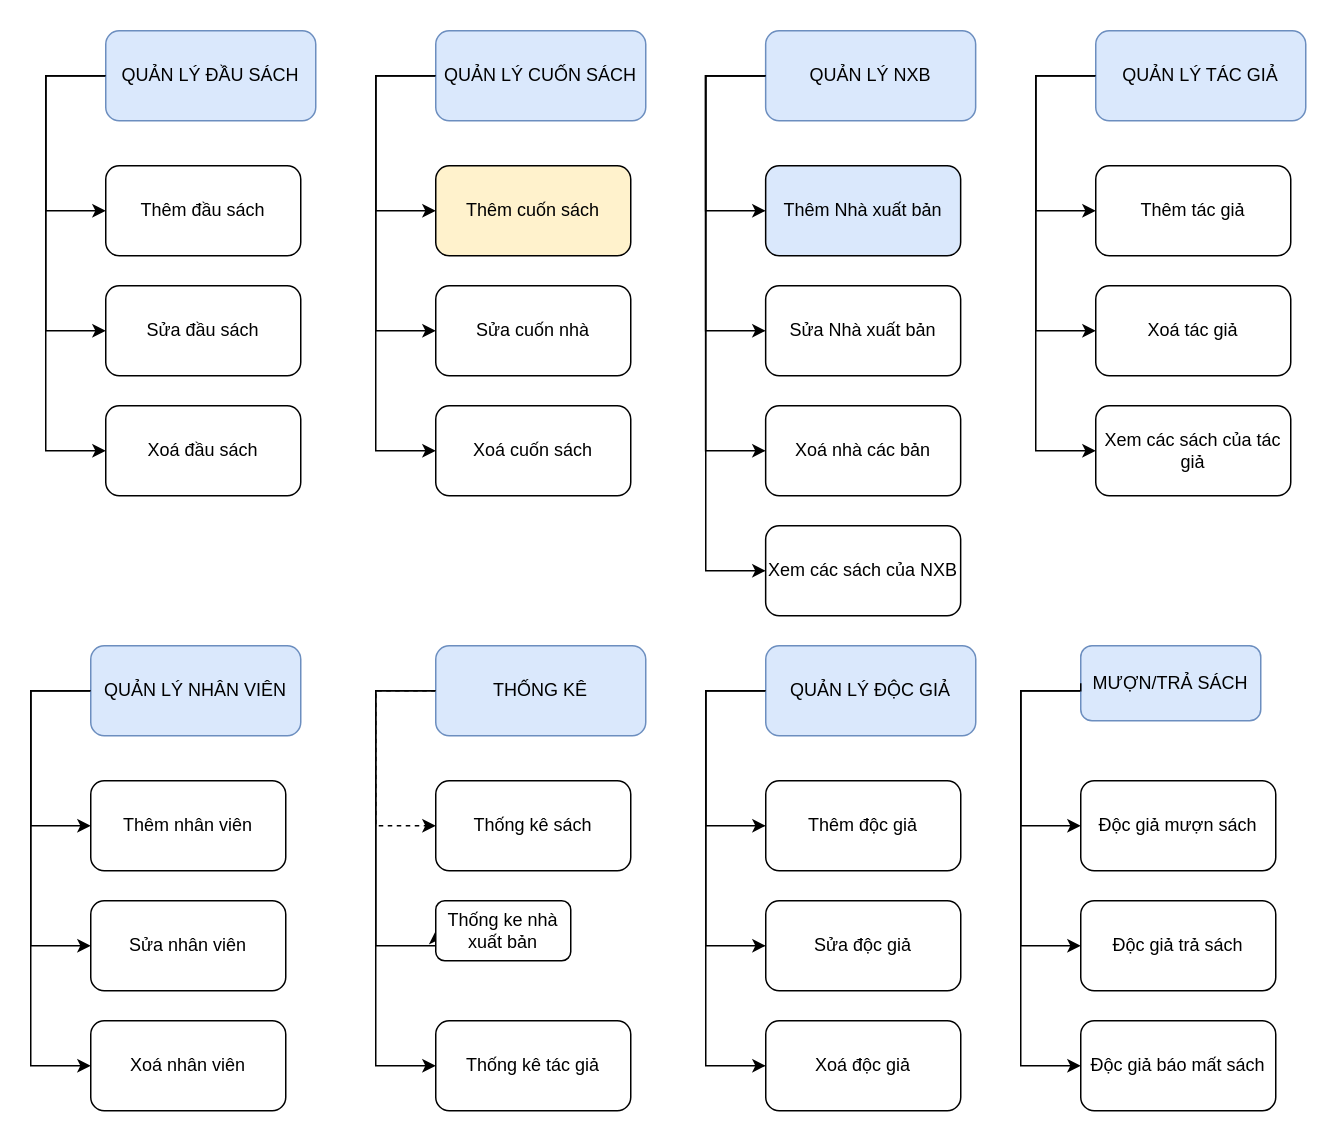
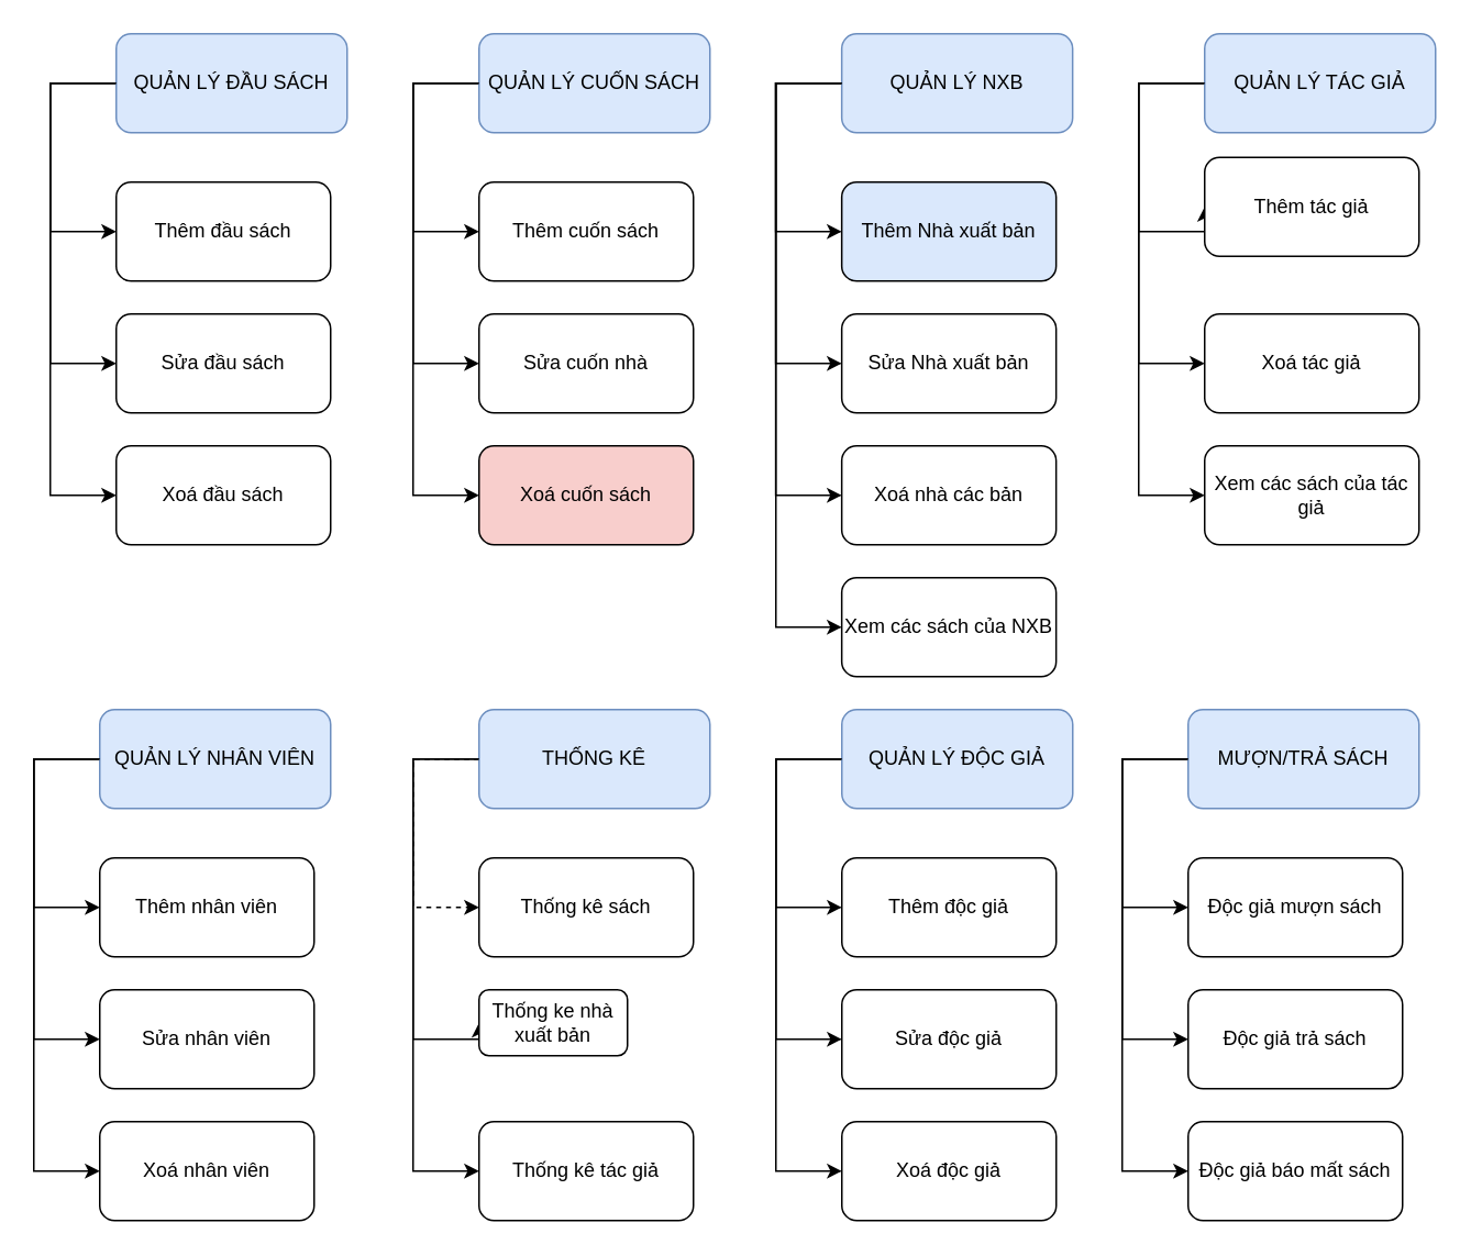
- <mxCell id="12" value="Thêm cuốn sách" style="rounded=1;whiteSpace=wrap;html=1;fillColor=#fff2cc;" vertex="1" parent="1"><mxGeometry x="290" y="110" width="130" height="60" as="geometry" /></mxCell>
+ <mxCell id="12" value="Thêm cuốn sách" style="rounded=1;whiteSpace=wrap;html=1;" vertex="1" parent="1"><mxGeometry x="290" y="110" width="130" height="60" as="geometry" /></mxCell>
- <mxCell id="26" value="Thêm tác giả" style="rounded=1;whiteSpace=wrap;html=1;" vertex="1" parent="1"><mxGeometry x="730" y="110" width="130" height="60" as="geometry" /></mxCell>
+ <mxCell id="26" value="Thêm tác giả" style="rounded=1;whiteSpace=wrap;html=1;" vertex="1" parent="1"><mxGeometry x="730" y="95" width="130" height="60" as="geometry" /></mxCell>
- <mxCell id="14" value="Xoá cuốn sách" style="rounded=1;whiteSpace=wrap;html=1;" vertex="1" parent="1"><mxGeometry x="290" y="270" width="130" height="60" as="geometry" /></mxCell>
+ <mxCell id="14" value="Xoá cuốn sách" style="rounded=1;whiteSpace=wrap;html=1;fillColor=#f8cecc;" vertex="1" parent="1"><mxGeometry x="290" y="270" width="130" height="60" as="geometry" /></mxCell>
- <mxCell id="41" value="MƯỢN/TRẢ SÁCH" style="rounded=1;whiteSpace=wrap;html=1;fillColor=#dae8fc;strokeColor=#6c8ebf;" vertex="1" parent="1"><mxGeometry x="720" y="430" width="120" height="50" as="geometry" /></mxCell>
+ <mxCell id="41" value="MƯỢN/TRẢ SÁCH" style="rounded=1;whiteSpace=wrap;html=1;fillColor=#dae8fc;strokeColor=#6c8ebf;" vertex="1" parent="1"><mxGeometry x="720" y="430" width="140" height="60" as="geometry" /></mxCell>
